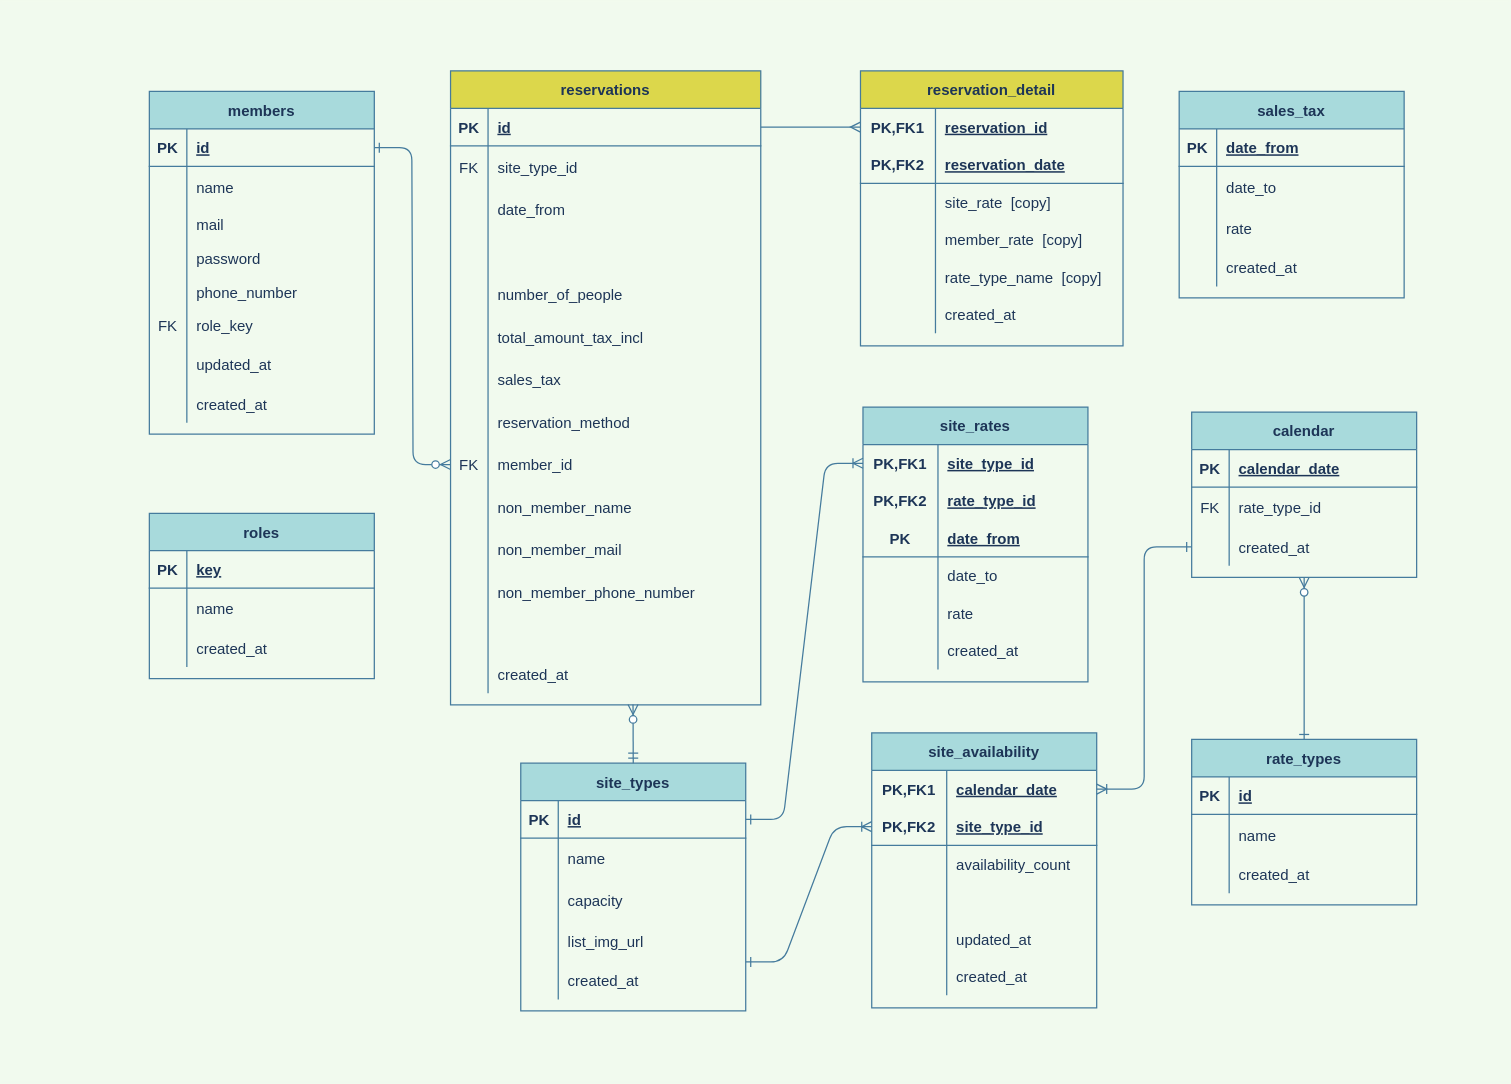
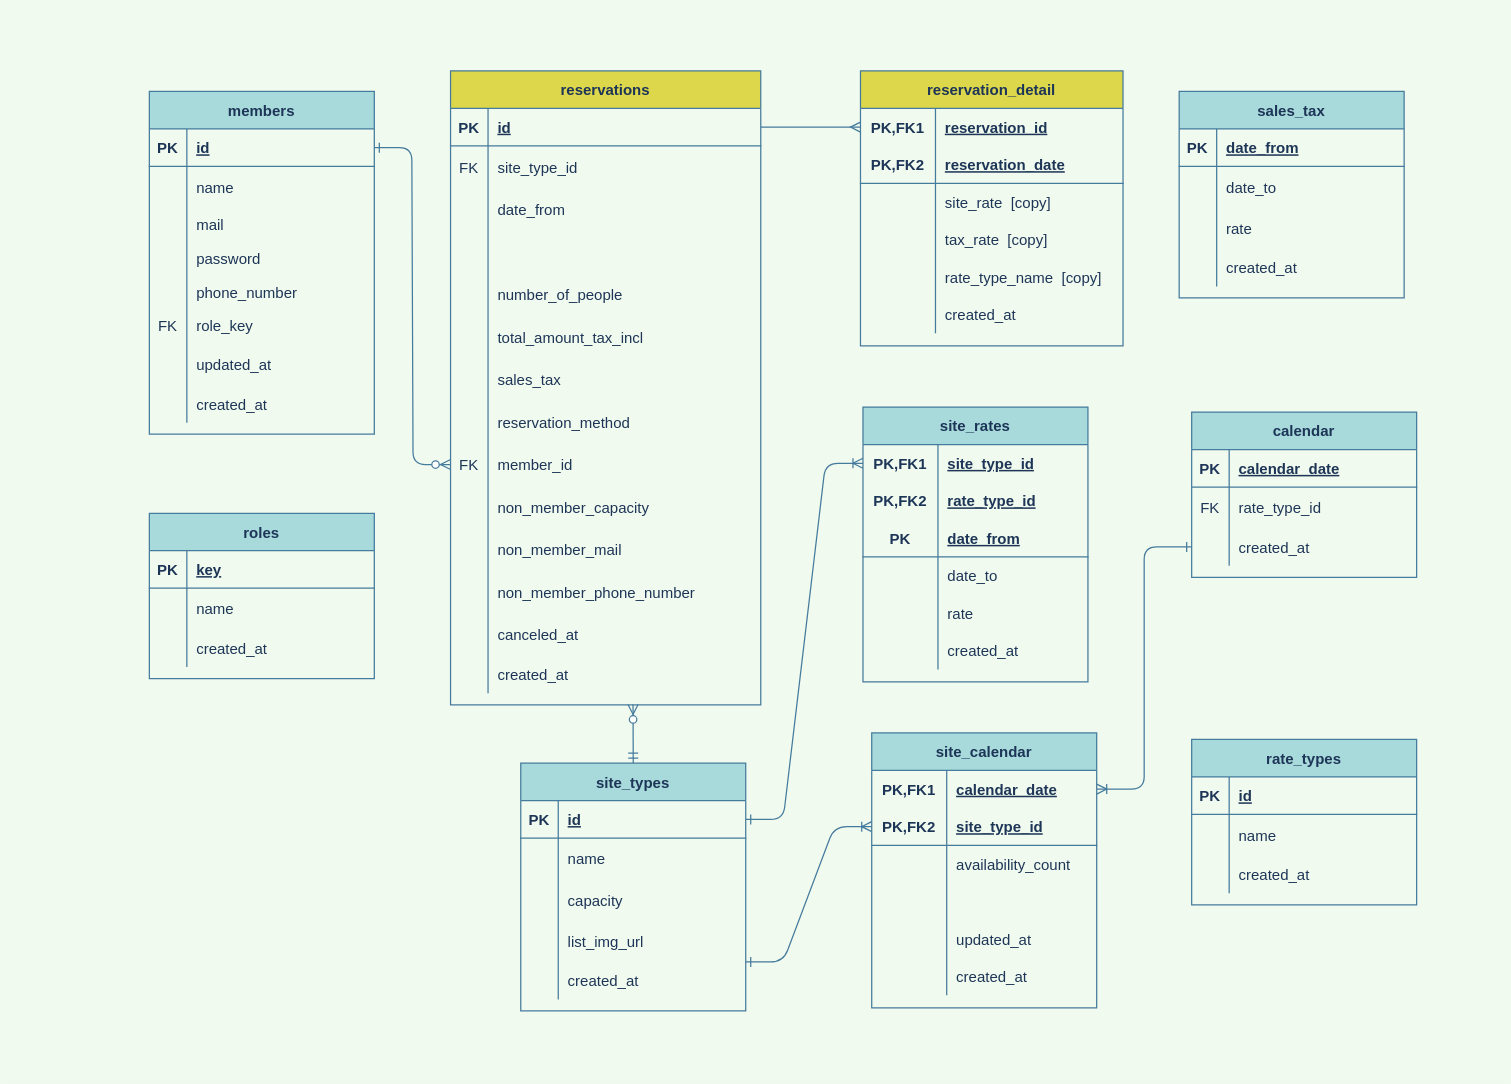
- <mxCell id="185" value="member_rate  [copy]" style="shape=partialRectangle;connectable=0;fillColor=none;top=0;left=0;bottom=0;right=0;align=left;spacingLeft=6;overflow=hidden;strokeColor=#457B9D;fontColor=#1D3557;" parent="183" vertex="1"><mxGeometry x="60" width="150.071" height="30" as="geometry" /></mxCell>
+ <mxCell id="185" value="tax_rate  [copy]" style="shape=partialRectangle;connectable=0;fillColor=none;top=0;left=0;bottom=0;right=0;align=left;spacingLeft=6;overflow=hidden;strokeColor=#457B9D;fontColor=#1D3557;" parent="183" vertex="1"><mxGeometry x="60" width="150.071" height="30" as="geometry" /></mxCell>
- <mxCell id="160" value="non_member_name" style="shape=partialRectangle;connectable=0;fillColor=none;top=0;left=0;bottom=0;right=0;align=left;spacingLeft=6;overflow=hidden;strokeColor=#457B9D;fontColor=#1D3557;" parent="158" vertex="1"><mxGeometry x="30" width="218.214" height="34" as="geometry" /></mxCell>
+ <mxCell id="160" value="non_member_capacity" style="shape=partialRectangle;connectable=0;fillColor=none;top=0;left=0;bottom=0;right=0;align=left;spacingLeft=6;overflow=hidden;strokeColor=#457B9D;fontColor=#1D3557;" parent="158" vertex="1"><mxGeometry x="30" width="218.214" height="34" as="geometry" /></mxCell>
+ <mxCell id="169" value="canceled_at" style="shape=partialRectangle;connectable=0;fillColor=none;top=0;left=0;bottom=0;right=0;align=left;spacingLeft=6;overflow=hidden;strokeColor=#457B9D;fontColor=#1D3557;" parent="167" vertex="1"><mxGeometry x="30" width="218.214" height="34" as="geometry" /></mxCell>
- <mxCell id="92" value="" style="fontSize=12;html=1;endArrow=ERone;startArrow=ERzeroToMany;strokeColor=#457B9D;fontColor=#1D3557;startFill=1;endFill=0;labelBackgroundColor=#F1FAEE;entryX=0.5;entryY=0;entryDx=0;entryDy=0;exitX=0.5;exitY=1;exitDx=0;exitDy=0;" parent="1" source="70" target="81" edge="1"><mxGeometry width="100" height="100" relative="1" as="geometry"><mxPoint x="1009" y="444" as="sourcePoint" /><mxPoint x="1055" y="531" as="targetPoint" /></mxGeometry></mxCell>
- <mxCell id="93" value="site_availability" style="shape=table;startSize=30;container=1;collapsible=1;childLayout=tableLayout;fixedRows=1;rowLines=0;fontStyle=1;align=center;resizeLast=1;rounded=0;sketch=0;fontColor=#1D3557;strokeColor=#457B9D;fillColor=#A8DADC;" parent="1" vertex="1"><mxGeometry x="697" y="585.74" width="180" height="220" as="geometry" /></mxCell>
+ <mxCell id="93" value="site_calendar" style="shape=table;startSize=30;container=1;collapsible=1;childLayout=tableLayout;fixedRows=1;rowLines=0;fontStyle=1;align=center;resizeLast=1;rounded=0;sketch=0;fontColor=#1D3557;strokeColor=#457B9D;fillColor=#A8DADC;" parent="1" vertex="1"><mxGeometry x="697" y="585.74" width="180" height="220" as="geometry" /></mxCell>
